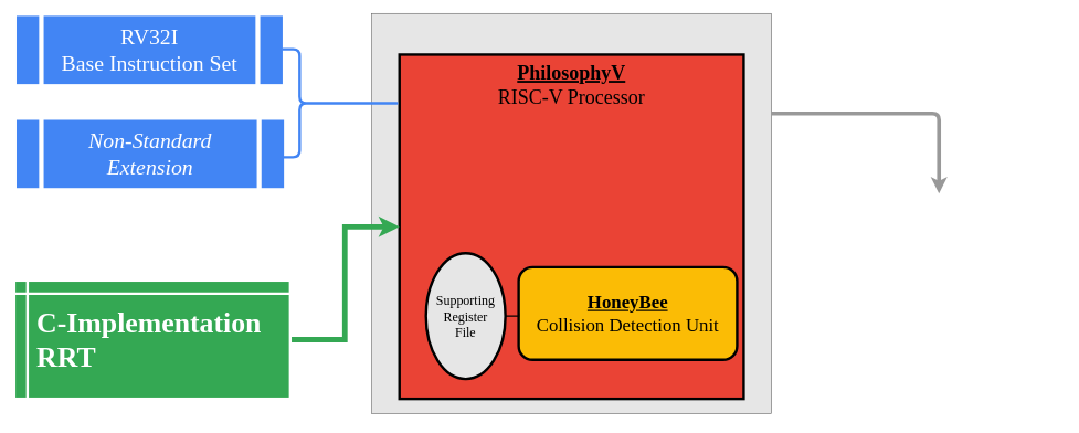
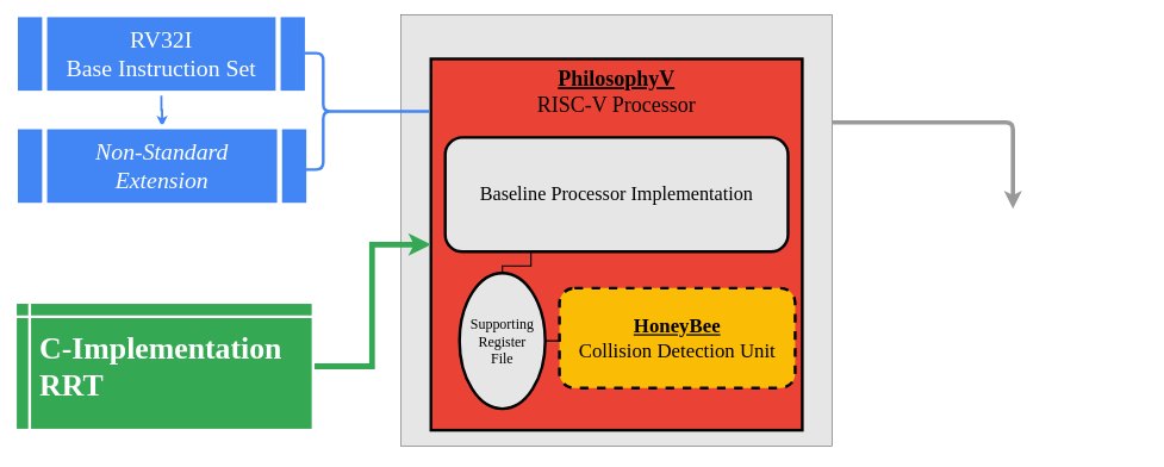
+ <mxCell id="12" style="edgeStyle=orthogonalEdgeStyle;rounded=0;orthogonalLoop=1;jettySize=auto;html=1;exitX=0.5;exitY=1;exitDx=0;exitDy=0;entryX=0.5;entryY=0;entryDx=0;entryDy=0;endArrow=classic;endFill=1;strokeWidth=3;fontFamily=Computer Modern;fontColor=#4285F4;strokeColor=#4285F4;" parent="1" source="13" target="14" edge="1"><mxGeometry relative="1" as="geometry" /></mxCell>
+ <mxCell id="9" value="&lt;font style=&quot;font-size: 27px&quot;&gt;Baseline Processor Implementation&lt;/font&gt;" style="rounded=1;whiteSpace=wrap;html=1;shadow=0;glass=0;strokeColor=#000000;strokeWidth=4;fillColor=#E6E6E6;fontFamily=Computer Modern;" parent="4" vertex="1"><mxGeometry x="20" y="110" width="480" height="160" as="geometry" /></mxCell>
+ <mxCell id="8" style="edgeStyle=orthogonalEdgeStyle;rounded=0;orthogonalLoop=1;jettySize=auto;html=1;exitX=0.25;exitY=1;exitDx=0;exitDy=0;entryX=0.5;entryY=0;entryDx=0;entryDy=0;endArrow=none;endFill=0;strokeWidth=2;fontFamily=Computer Modern;" parent="4" source="9" target="11" edge="1"><mxGeometry relative="1" as="geometry" /></mxCell>
- <mxCell id="7" value="&lt;font style=&quot;font-size: 28px&quot;&gt;&lt;u style=&quot;font-weight: bold&quot;&gt;HoneyBee&lt;/u&gt;&lt;br&gt;Collision Detection Unit&lt;br&gt;&lt;/font&gt;" style="rounded=1;whiteSpace=wrap;html=1;shadow=0;glass=0;strokeColor=#000000;strokeWidth=4;fillColor=#FBBC05;fontFamily=Computer Modern;" parent="4" vertex="1"><mxGeometry x="180" y="321" width="330" height="140" as="geometry" /></mxCell>
+ <mxCell id="7" value="&lt;font style=&quot;font-size: 28px&quot;&gt;&lt;u style=&quot;font-weight: bold&quot;&gt;HoneyBee&lt;/u&gt;&lt;br&gt;Collision Detection Unit&lt;br&gt;&lt;/font&gt;" style="rounded=1;whiteSpace=wrap;html=1;shadow=0;glass=0;strokeColor=#000000;strokeWidth=4;fillColor=#FBBC05;fontFamily=Computer Modern;dashed=1;" parent="4" vertex="1"><mxGeometry x="180" y="321" width="330" height="140" as="geometry" /></mxCell>
